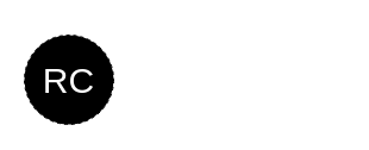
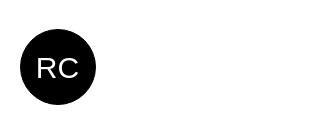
- <mxCell id="3" value="RC" style="ellipse;whiteSpace=wrap;html=1;aspect=fixed;fontSize=30;labelBackgroundColor=#000000;fontColor=#FFFFFF;fillColor=#000000;movable=1;resizable=1;rotatable=1;deletable=1;editable=1;connectable=1;dashed=1;" parent="1" vertex="1"><mxGeometry x="20" y="29" width="75" height="75" as="geometry" /></mxCell>
+ <mxCell id="3" value="RC" style="ellipse;whiteSpace=wrap;html=1;aspect=fixed;fontSize=30;labelBackgroundColor=#000000;fontColor=#FFFFFF;fillColor=#000000;movable=1;resizable=1;rotatable=1;deletable=1;editable=1;connectable=1;" parent="1" vertex="1"><mxGeometry x="20" y="29" width="75" height="75" as="geometry" /></mxCell>
